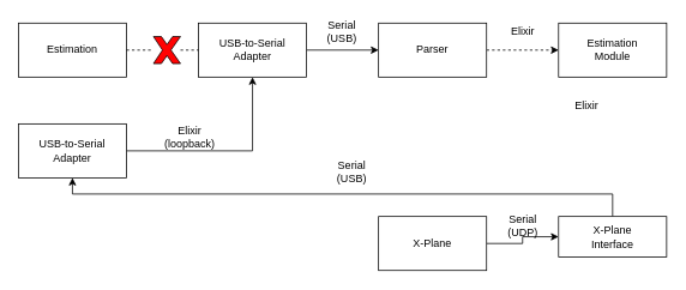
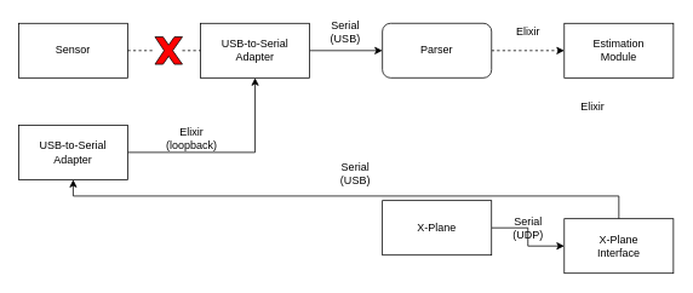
- <mxCell id="2" value="Estimation" style="rounded=0;whiteSpace=wrap;html=1;" parent="1" vertex="1"><mxGeometry x="20" y="25" width="120" height="60" as="geometry" /></mxCell>
+ <mxCell id="2" value="Sensor" style="rounded=0;whiteSpace=wrap;html=1;" parent="1" vertex="1"><mxGeometry x="20" y="25" width="120" height="60" as="geometry" /></mxCell>
- <mxCell id="8" value="Parser" style="rounded=0;whiteSpace=wrap;html=1;" parent="1" vertex="1"><mxGeometry x="420" y="25" width="120" height="60" as="geometry" /></mxCell>
+ <mxCell id="8" value="Parser" style="whiteSpace=wrap;html=1;rounded=1;" parent="1" vertex="1"><mxGeometry x="420" y="25" width="120" height="60" as="geometry" /></mxCell>
- <mxCell id="12" value="X-Plane&lt;br&gt;Interface" style="rounded=0;whiteSpace=wrap;html=1;" parent="1" vertex="1"><mxGeometry x="620" y="240" width="120" height="45" as="geometry" /></mxCell>
+ <mxCell id="12" value="X-Plane&lt;br&gt;Interface" style="rounded=0;whiteSpace=wrap;html=1;" parent="1" vertex="1"><mxGeometry x="620" y="240" width="120" height="60" as="geometry" /></mxCell>
- <mxCell id="14" value="X-Plane" style="rounded=0;whiteSpace=wrap;html=1;" parent="1" vertex="1"><mxGeometry x="420" y="240" width="120" height="60" as="geometry" /></mxCell>
+ <mxCell id="14" value="X-Plane" style="rounded=0;whiteSpace=wrap;html=1;" parent="1" vertex="1"><mxGeometry x="420" y="220" width="120" height="60" as="geometry" /></mxCell>
